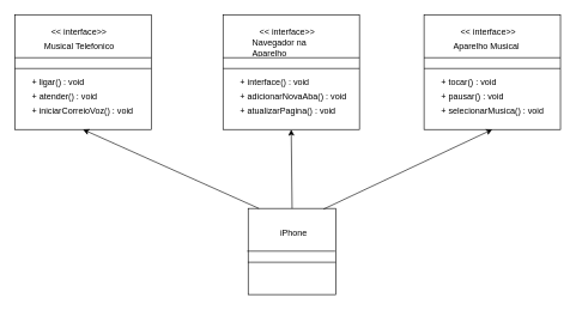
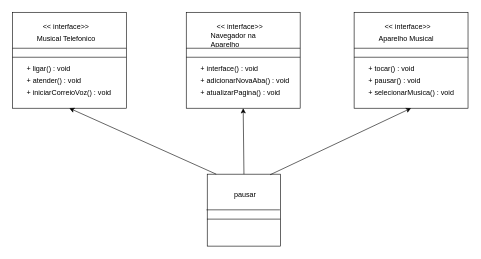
- <mxCell id="27" value="iPhone" style="text;strokeColor=none;fillColor=none;align=left;verticalAlign=middle;spacingLeft=4;spacingRight=4;overflow=hidden;points=[[0,0.5],[1,0.5]];portConstraint=eastwest;rotatable=0;whiteSpace=wrap;html=1;" vertex="1" parent="1"><mxGeometry x="384" y="310" width="120" height="30" as="geometry" /></mxCell>
+ <mxCell id="27" value="pausar" style="text;strokeColor=none;fillColor=none;align=left;verticalAlign=middle;spacingLeft=4;spacingRight=4;overflow=hidden;points=[[0,0.5],[1,0.5]];portConstraint=eastwest;rotatable=0;whiteSpace=wrap;html=1;" vertex="1" parent="1"><mxGeometry x="384" y="310" width="120" height="30" as="geometry" /></mxCell>
